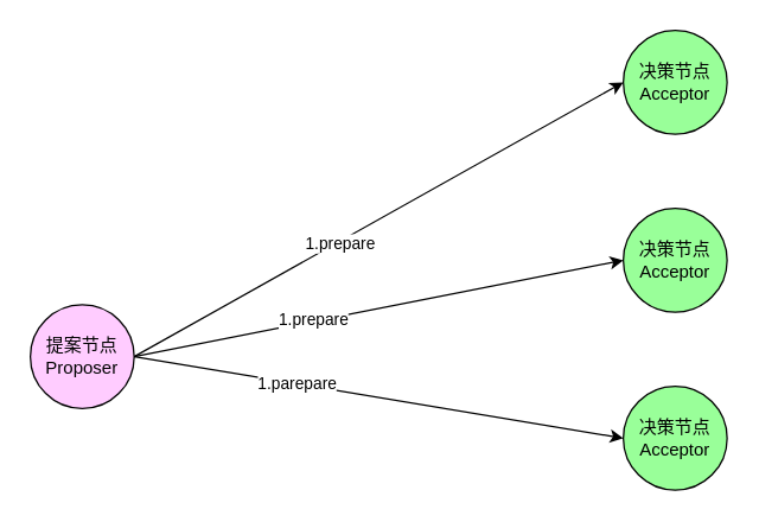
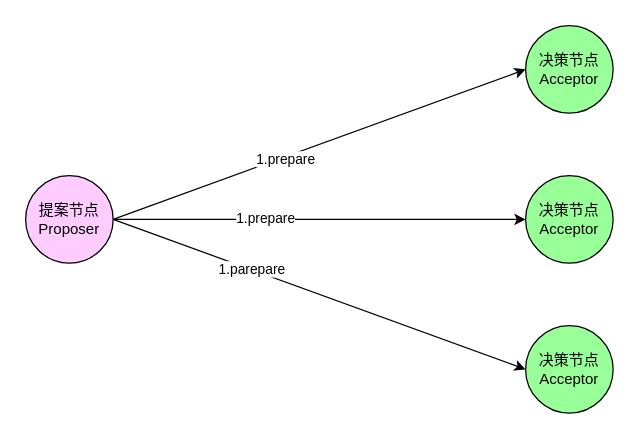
- <mxCell id="2" value="提案节点Proposer" style="ellipse;whiteSpace=wrap;html=1;aspect=fixed;fillColor=#FFCCFF;" parent="1" vertex="1"><mxGeometry x="20" y="205" width="70" height="70" as="geometry" /></mxCell>
+ <mxCell id="2" value="提案节点Proposer" style="ellipse;whiteSpace=wrap;html=1;aspect=fixed;fillColor=#FFCCFF;" parent="1" vertex="1"><mxGeometry x="20" y="140" width="70" height="70" as="geometry" /></mxCell>
